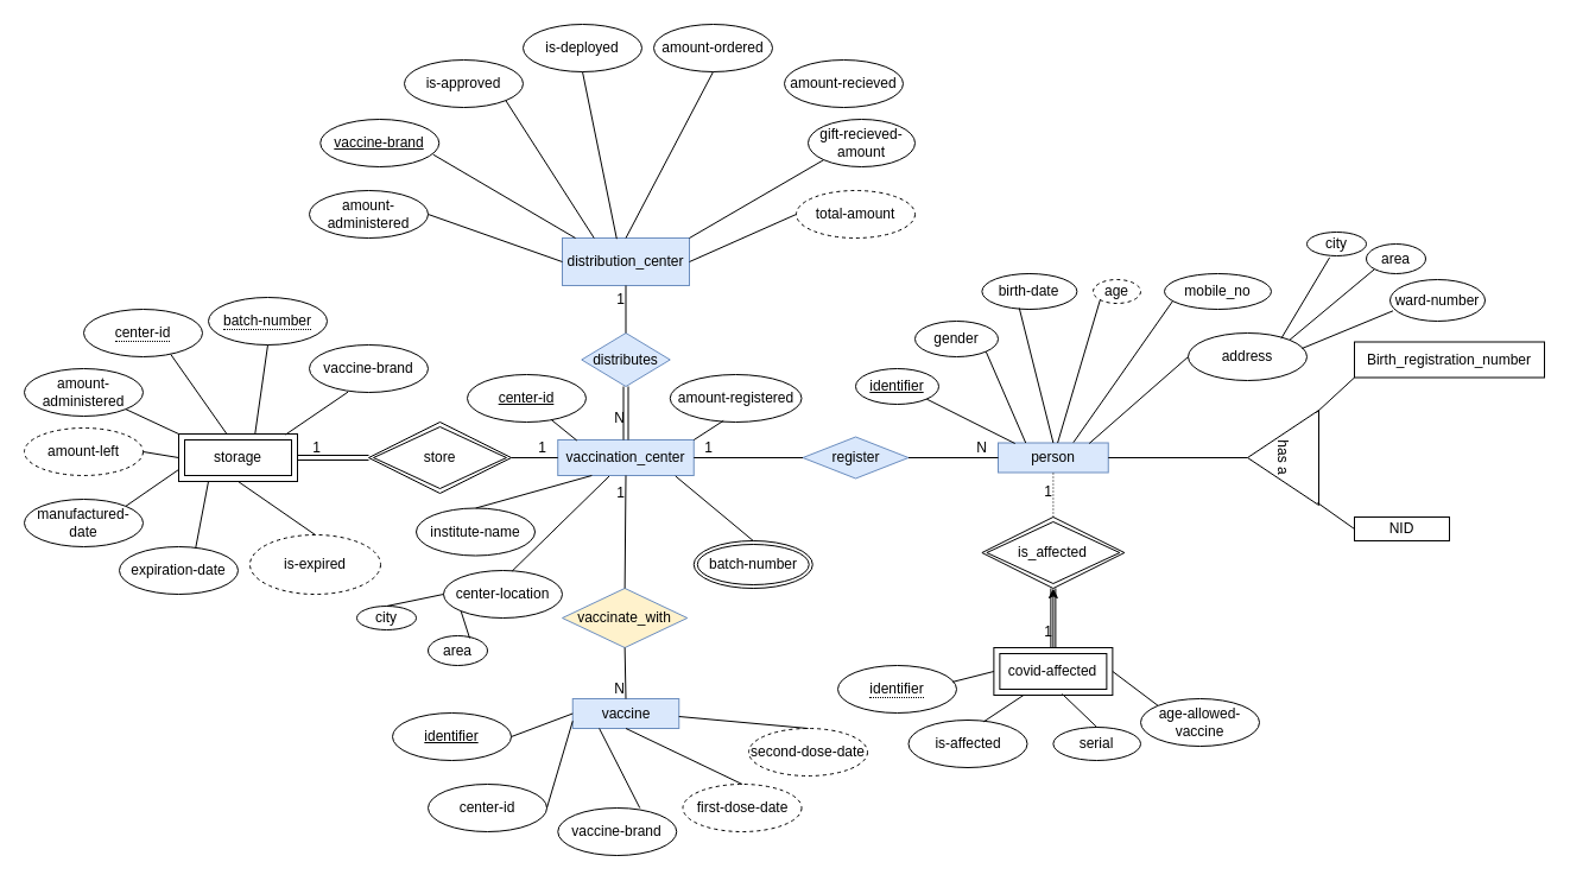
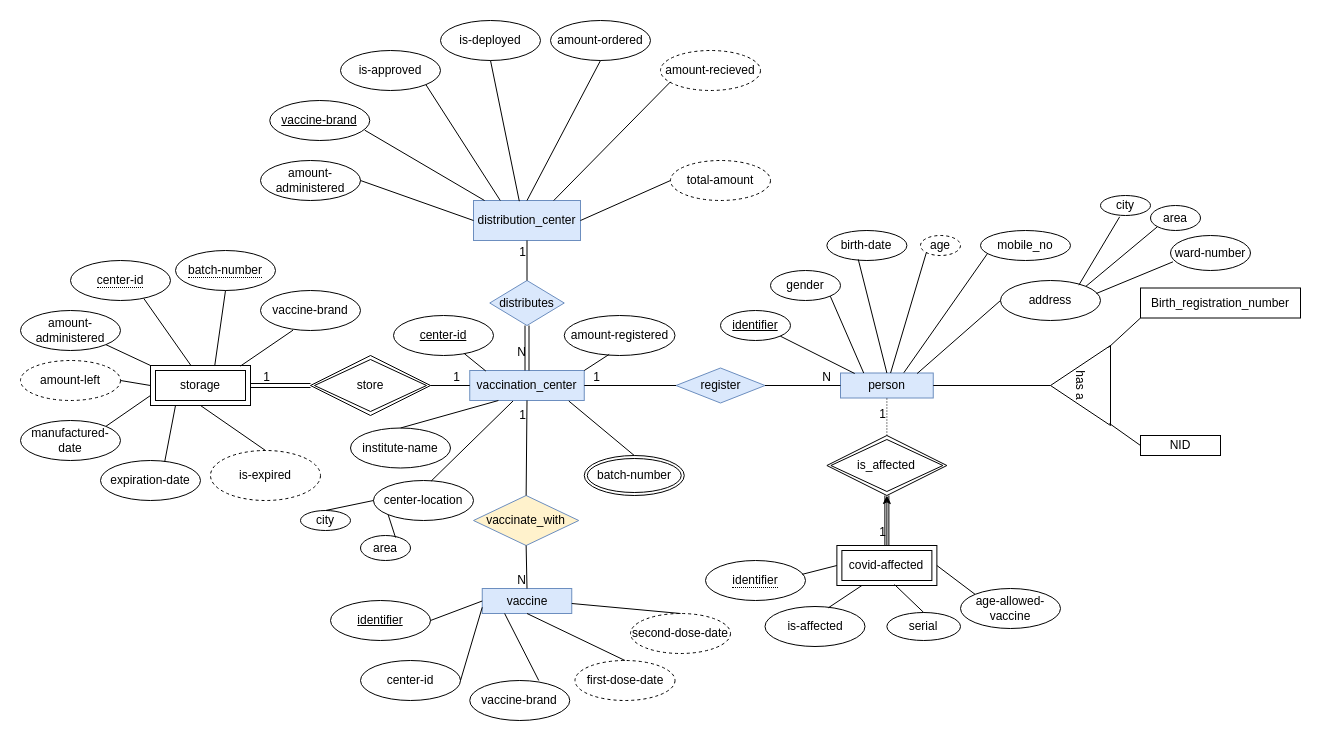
- <mxCell id="9" value="amount-recieved" style="ellipse;whiteSpace=wrap;html=1;align=center;" parent="1" vertex="1"><mxGeometry x="660" y="50" width="100" height="40" as="geometry" /></mxCell>
+ <mxCell id="9" value="amount-recieved" style="ellipse;whiteSpace=wrap;html=1;align=center;dashed=1;" parent="1" vertex="1"><mxGeometry x="660" y="50" width="100" height="40" as="geometry" /></mxCell>
- <mxCell id="13" value="gift-recieved-amount" style="ellipse;whiteSpace=wrap;html=1;align=center;" parent="1" vertex="1"><mxGeometry x="680" y="100" width="90" height="40" as="geometry" /></mxCell>
+ <mxCell id="12" value="" style="endArrow=none;html=1;entryX=0.1;entryY=0.783;entryDx=0;entryDy=0;exitX=0.75;exitY=0;exitDx=0;exitDy=0;entryPerimeter=0;" parent="1" source="2" target="9" edge="1"><mxGeometry width="50" height="50" relative="1" as="geometry"><mxPoint x="480" y="320" as="sourcePoint" /><mxPoint x="530" y="270" as="targetPoint" /></mxGeometry></mxCell>
- <mxCell id="14" value="" style="endArrow=none;html=1;entryX=0;entryY=1;entryDx=0;entryDy=0;exitX=1;exitY=0;exitDx=0;exitDy=0;" parent="1" source="2" target="13" edge="1"><mxGeometry width="50" height="50" relative="1" as="geometry"><mxPoint x="570" y="290" as="sourcePoint" /><mxPoint x="620" y="240" as="targetPoint" /></mxGeometry></mxCell>
